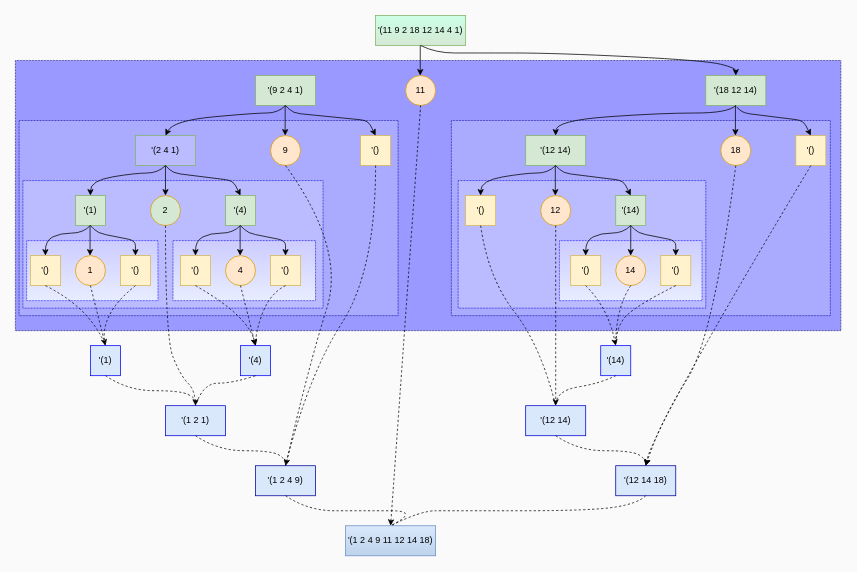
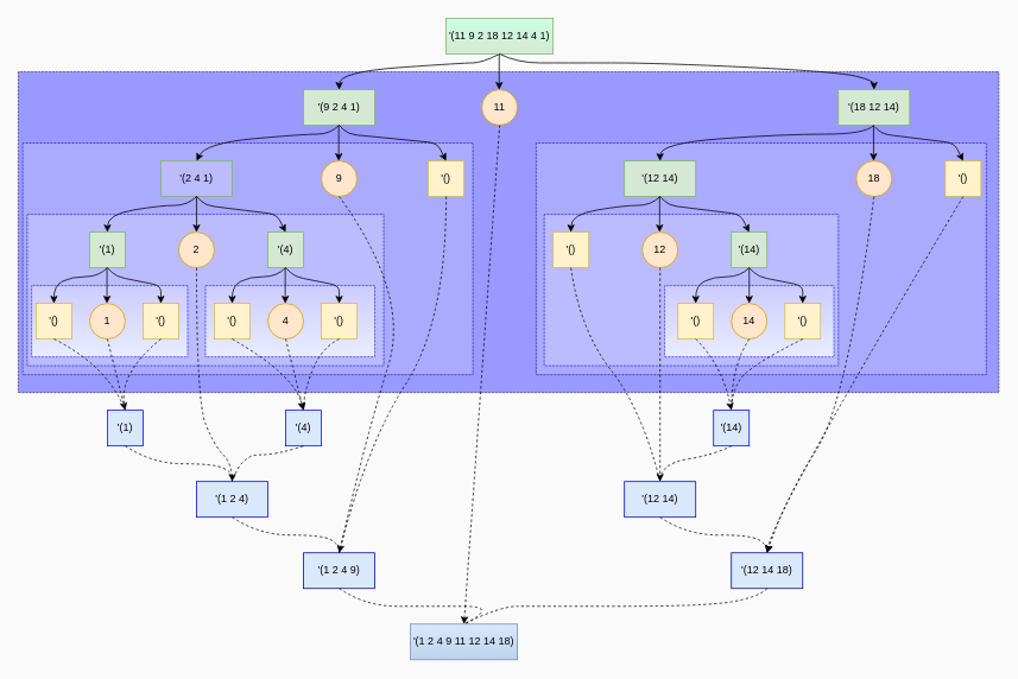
+ <mxCell id="10" value="" style="endArrow=classic;html=1;exitX=0.5;exitY=1;exitDx=0;exitDy=0;entryX=0.5;entryY=0;entryDx=0;entryDy=0;jumpStyle=none;sketch=0;shadow=0;startArrow=none;startFill=0;curved=1;" edge="1" parent="1" source="11" target="12"><mxGeometry width="50" height="50" relative="1" as="geometry"><mxPoint x="230" y="60" as="sourcePoint" /><mxPoint x="530" y="100" as="targetPoint" /><Array as="points"><mxPoint x="540" y="70" /><mxPoint x="520" y="70" /><mxPoint x="380" y="80" /></Array></mxGeometry></mxCell>
- <mxCell id="23" value="2" style="ellipse;whiteSpace=wrap;html=1;aspect=fixed;strokeColor=#d79b00;fillColor=#d5e8d4;" vertex="1" parent="1"><mxGeometry x="200" y="260" width="40" height="40" as="geometry" /></mxCell>
+ <mxCell id="23" value="2" style="ellipse;whiteSpace=wrap;html=1;aspect=fixed;strokeColor=#d79b00;fillColor=#ffe6cc;" vertex="1" parent="1"><mxGeometry x="200" y="260" width="40" height="40" as="geometry" /></mxCell>
- <mxCell id="57" value="'(1 2 1)" style="whiteSpace=wrap;html=1;fillColor=#dae8fc;gradientDirection=south;strokeColor=#0000CC;" vertex="1" parent="1"><mxGeometry x="220" y="540" width="80" height="40" as="geometry" /></mxCell>
+ <mxCell id="57" value="'(1 2 4)" style="whiteSpace=wrap;html=1;fillColor=#dae8fc;gradientDirection=south;strokeColor=#0000CC;" vertex="1" parent="1"><mxGeometry x="220" y="540" width="80" height="40" as="geometry" /></mxCell>
